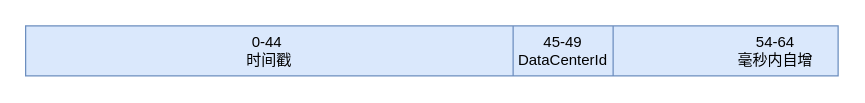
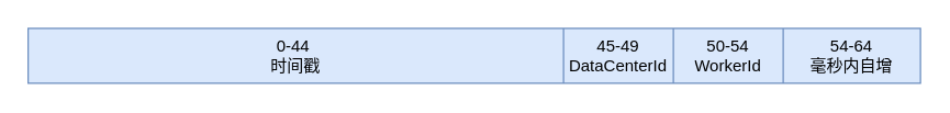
+ <mxCell id="6" value="50-54&lt;br&gt;WorkerId" style="shape=partialRectangle;html=1;whiteSpace=wrap;connectable=0;fillColor=none;top=0;left=0;bottom=0;right=0;overflow=hidden;" vertex="1" parent="3"><mxGeometry x="470" width="80" height="40" as="geometry" /></mxCell>
